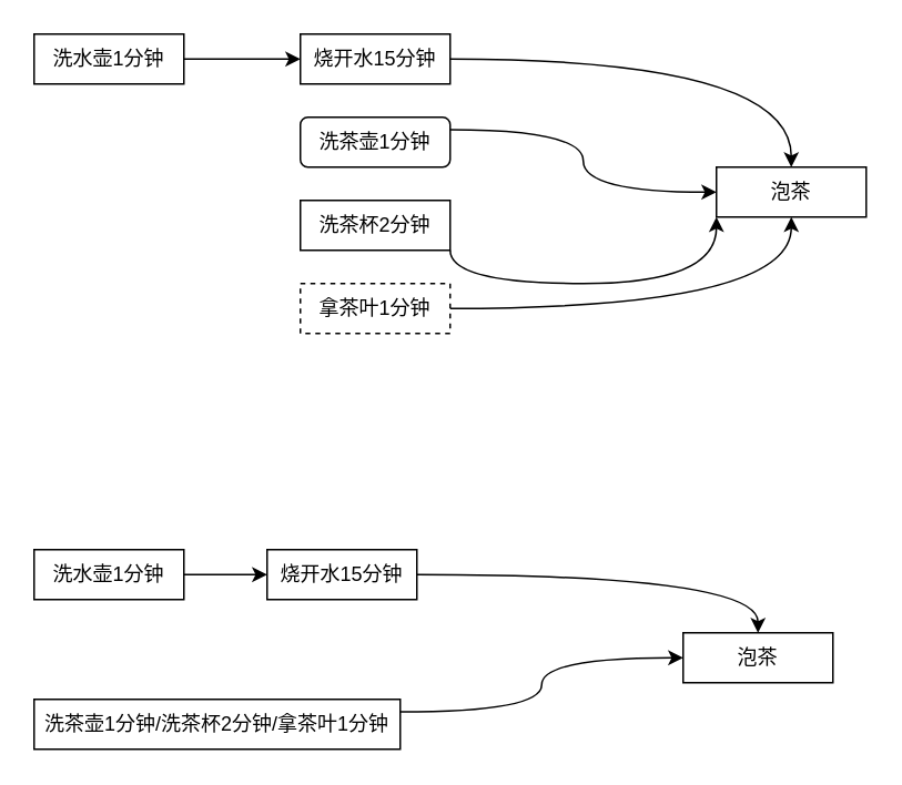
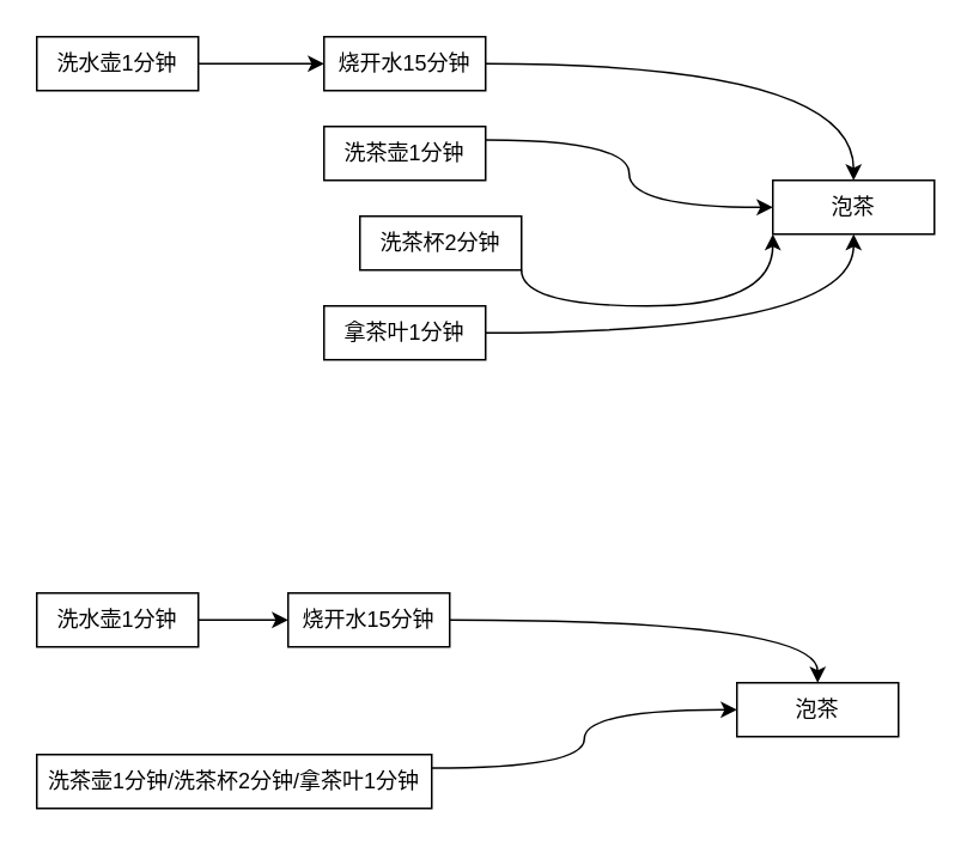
- <mxCell id="12" value="洗茶壶1分钟" style="whiteSpace=wrap;html=1;rounded=1;" vertex="1" parent="1"><mxGeometry x="180" y="70" width="90" height="30" as="geometry" /></mxCell>
+ <mxCell id="12" value="洗茶壶1分钟" style="rounded=0;whiteSpace=wrap;html=1;" vertex="1" parent="1"><mxGeometry x="180" y="70" width="90" height="30" as="geometry" /></mxCell>
- <mxCell id="10" value="洗茶杯2分钟" style="rounded=0;whiteSpace=wrap;html=1;" vertex="1" parent="1"><mxGeometry x="180" y="120" width="90" height="30" as="geometry" /></mxCell>
+ <mxCell id="10" value="洗茶杯2分钟" style="rounded=0;whiteSpace=wrap;html=1;" vertex="1" parent="1"><mxGeometry x="200" y="120" width="90" height="30" as="geometry" /></mxCell>
- <mxCell id="8" value="拿茶叶1分钟" style="rounded=0;whiteSpace=wrap;html=1;dashed=1;" vertex="1" parent="1"><mxGeometry x="180" y="170" width="90" height="30" as="geometry" /></mxCell>
+ <mxCell id="8" value="拿茶叶1分钟" style="rounded=0;whiteSpace=wrap;html=1;" vertex="1" parent="1"><mxGeometry x="180" y="170" width="90" height="30" as="geometry" /></mxCell>
